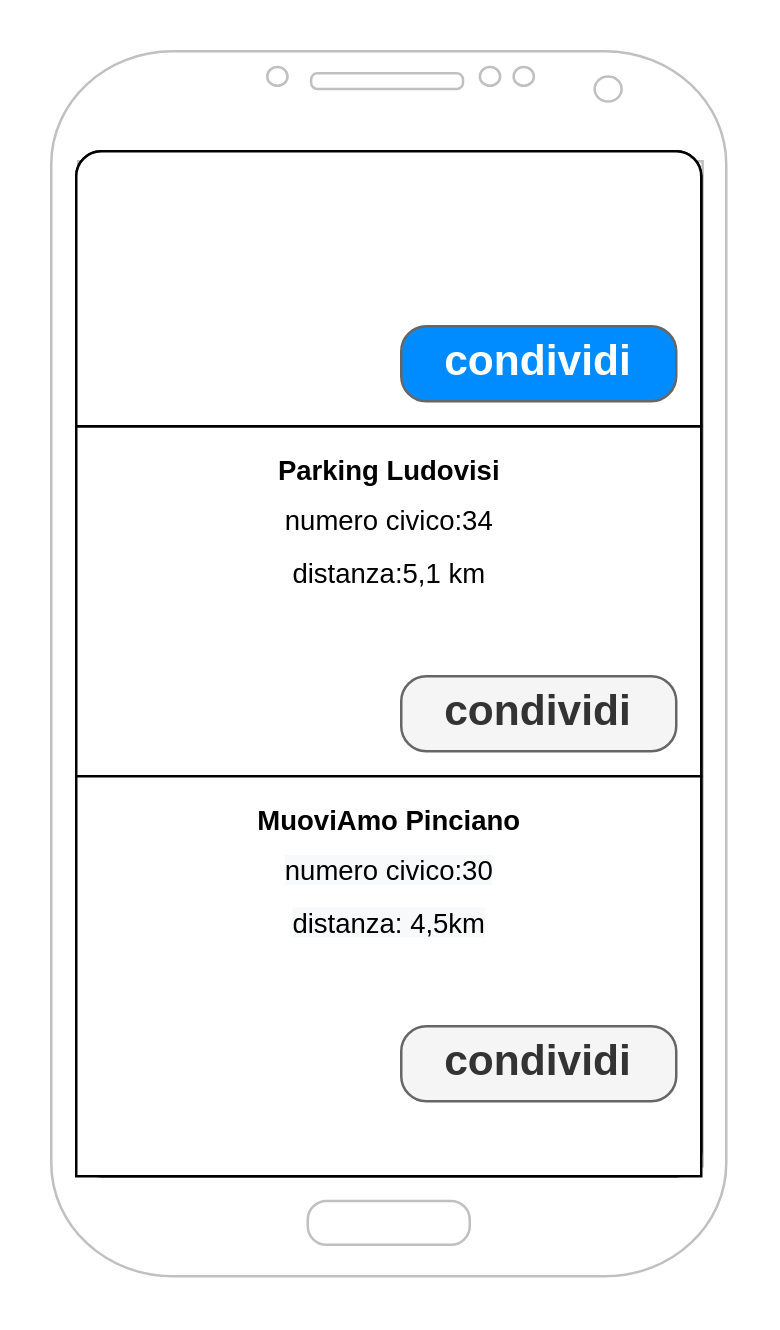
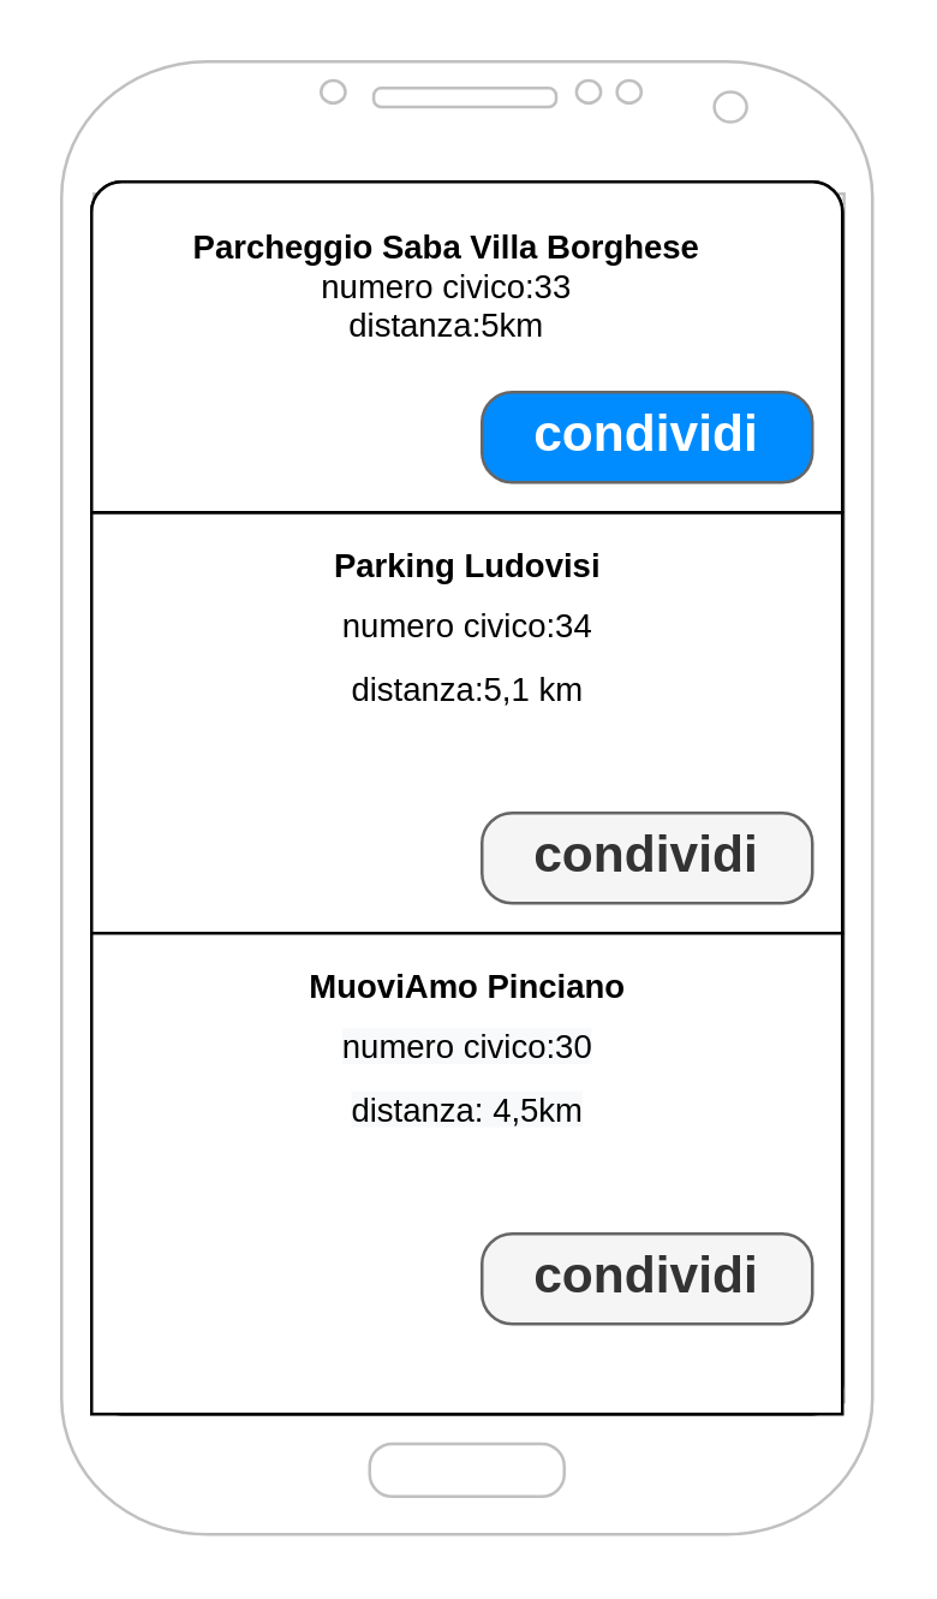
+ <mxCell id="7" value="&lt;b&gt;Parcheggio Saba Villa Borghese&lt;br&gt;&lt;/b&gt;numero civico:33&lt;br&gt;distanza:5km" style="text;html=1;strokeColor=none;fillColor=none;align=center;verticalAlign=middle;whiteSpace=wrap;rounded=0;fontSize=11;" vertex="1" parent="3"><mxGeometry y="11.714" width="236.842" height="46.857" as="geometry" /></mxCell>
